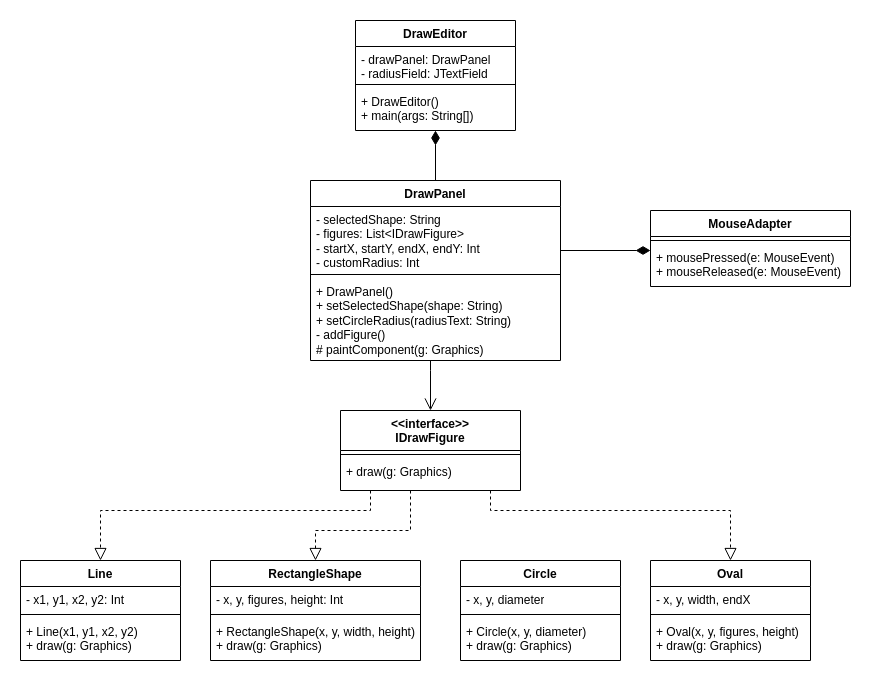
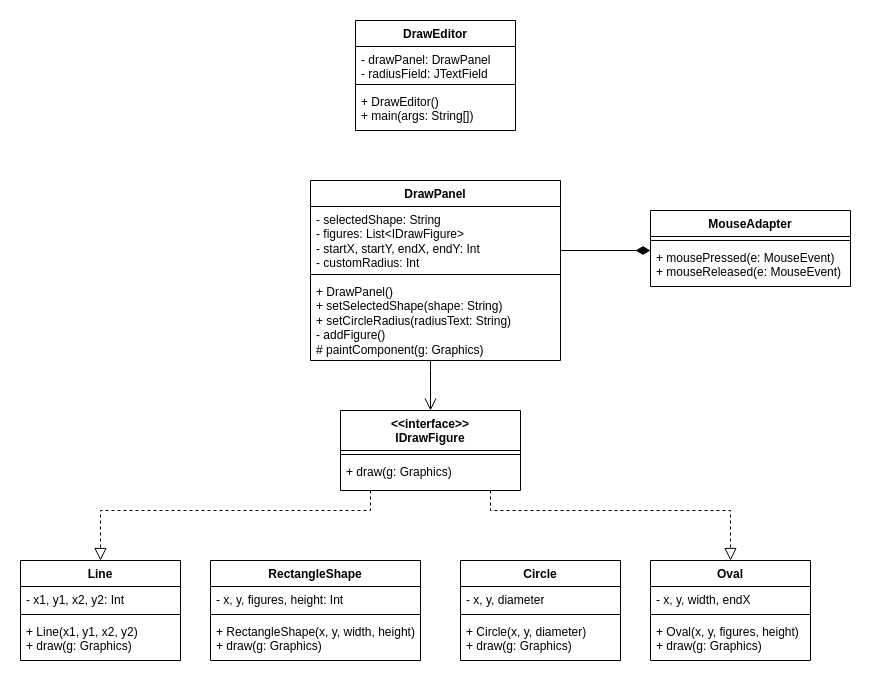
- <mxCell id="2" style="edgeStyle=orthogonalEdgeStyle;rounded=0;orthogonalLoop=1;jettySize=auto;html=1;entryX=0.5;entryY=0;entryDx=0;entryDy=0;endArrow=none;endFill=1;endSize=12;startSize=12;startFill=1;startArrow=diamondThin;" edge="1" parent="1" source="3" target="8"><mxGeometry relative="1" as="geometry" /></mxCell>
- <mxCell id="17" style="edgeStyle=orthogonalEdgeStyle;rounded=0;orthogonalLoop=1;jettySize=auto;html=1;entryX=0.5;entryY=0;entryDx=0;entryDy=0;endArrow=block;endFill=0;endSize=10;dashed=1;" edge="1" parent="1" source="19" target="26"><mxGeometry relative="1" as="geometry"><Array as="points"><mxPoint x="410" y="530" /><mxPoint x="315" y="530" /></Array></mxGeometry></mxCell>
